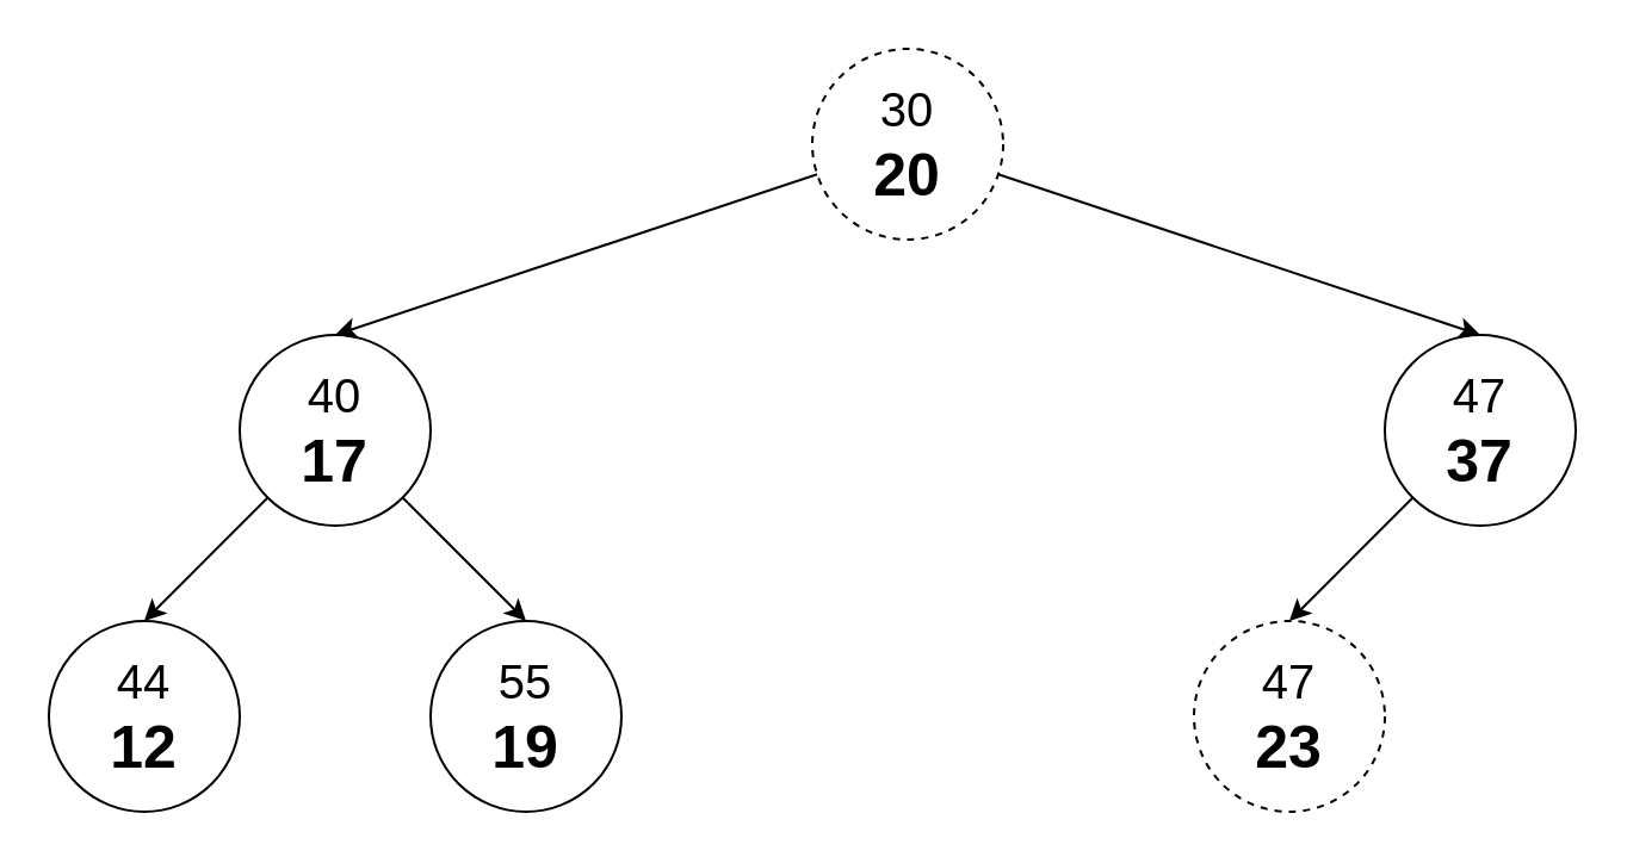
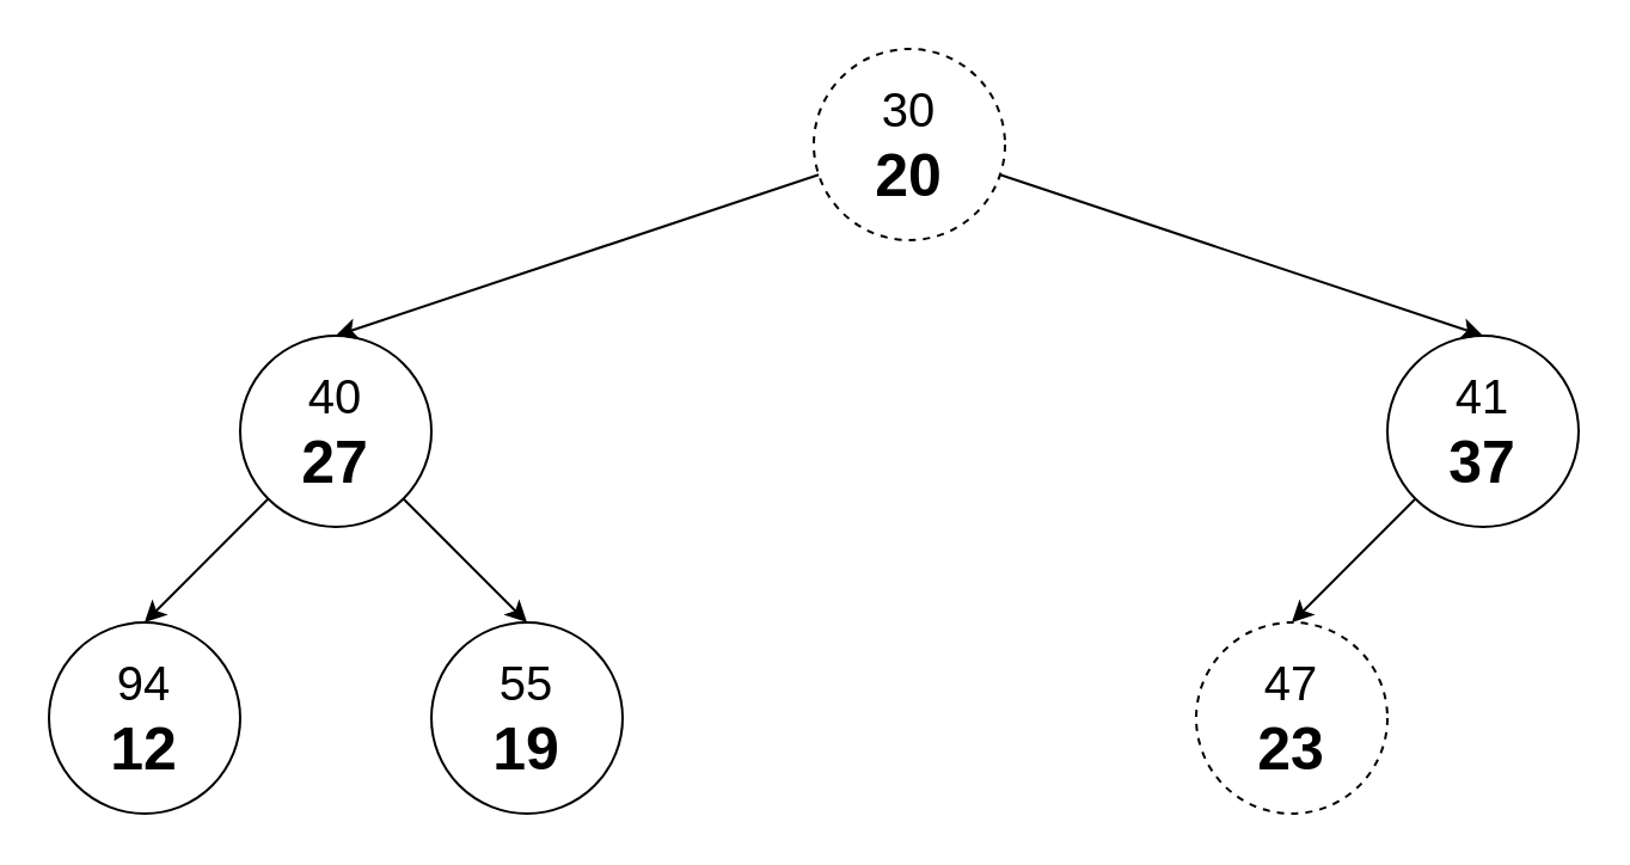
- <mxCell id="4" value="&lt;font style=&quot;font-size: 20px;&quot;&gt;40&lt;/font&gt;&lt;br&gt;&lt;b&gt;&lt;font style=&quot;font-size: 25px;&quot;&gt;17&lt;/font&gt;&lt;/b&gt;" style="ellipse;whiteSpace=wrap;html=1;aspect=fixed;fillColor=none;" vertex="1" parent="1"><mxGeometry x="100" y="140" width="80" height="80" as="geometry" /></mxCell>
+ <mxCell id="4" value="&lt;font style=&quot;font-size: 20px;&quot;&gt;40&lt;/font&gt;&lt;br&gt;&lt;b&gt;&lt;font style=&quot;font-size: 25px;&quot;&gt;27&lt;/font&gt;&lt;/b&gt;" style="ellipse;whiteSpace=wrap;html=1;aspect=fixed;fillColor=none;" vertex="1" parent="1"><mxGeometry x="100" y="140" width="80" height="80" as="geometry" /></mxCell>
- <mxCell id="9" value="&lt;font style=&quot;font-size: 20px;&quot;&gt;47&lt;/font&gt;&lt;br&gt;&lt;b&gt;&lt;font style=&quot;font-size: 25px;&quot;&gt;37&lt;/font&gt;&lt;/b&gt;" style="ellipse;whiteSpace=wrap;html=1;aspect=fixed;fillColor=none;" vertex="1" parent="1"><mxGeometry x="580" y="140" width="80" height="80" as="geometry" /></mxCell>
+ <mxCell id="9" value="&lt;font style=&quot;font-size: 20px;&quot;&gt;41&lt;/font&gt;&lt;br&gt;&lt;b&gt;&lt;font style=&quot;font-size: 25px;&quot;&gt;37&lt;/font&gt;&lt;/b&gt;" style="ellipse;whiteSpace=wrap;html=1;aspect=fixed;fillColor=none;" vertex="1" parent="1"><mxGeometry x="580" y="140" width="80" height="80" as="geometry" /></mxCell>
- <mxCell id="10" value="&lt;font style=&quot;font-size: 20px;&quot;&gt;44&lt;/font&gt;&lt;br&gt;&lt;b&gt;&lt;font style=&quot;font-size: 25px;&quot;&gt;12&lt;/font&gt;&lt;/b&gt;" style="ellipse;whiteSpace=wrap;html=1;aspect=fixed;fillColor=none;" vertex="1" parent="1"><mxGeometry x="20" y="260" width="80" height="80" as="geometry" /></mxCell>
+ <mxCell id="10" value="&lt;font style=&quot;font-size: 20px;&quot;&gt;94&lt;/font&gt;&lt;br&gt;&lt;b&gt;&lt;font style=&quot;font-size: 25px;&quot;&gt;12&lt;/font&gt;&lt;/b&gt;" style="ellipse;whiteSpace=wrap;html=1;aspect=fixed;fillColor=none;" vertex="1" parent="1"><mxGeometry x="20" y="260" width="80" height="80" as="geometry" /></mxCell>
